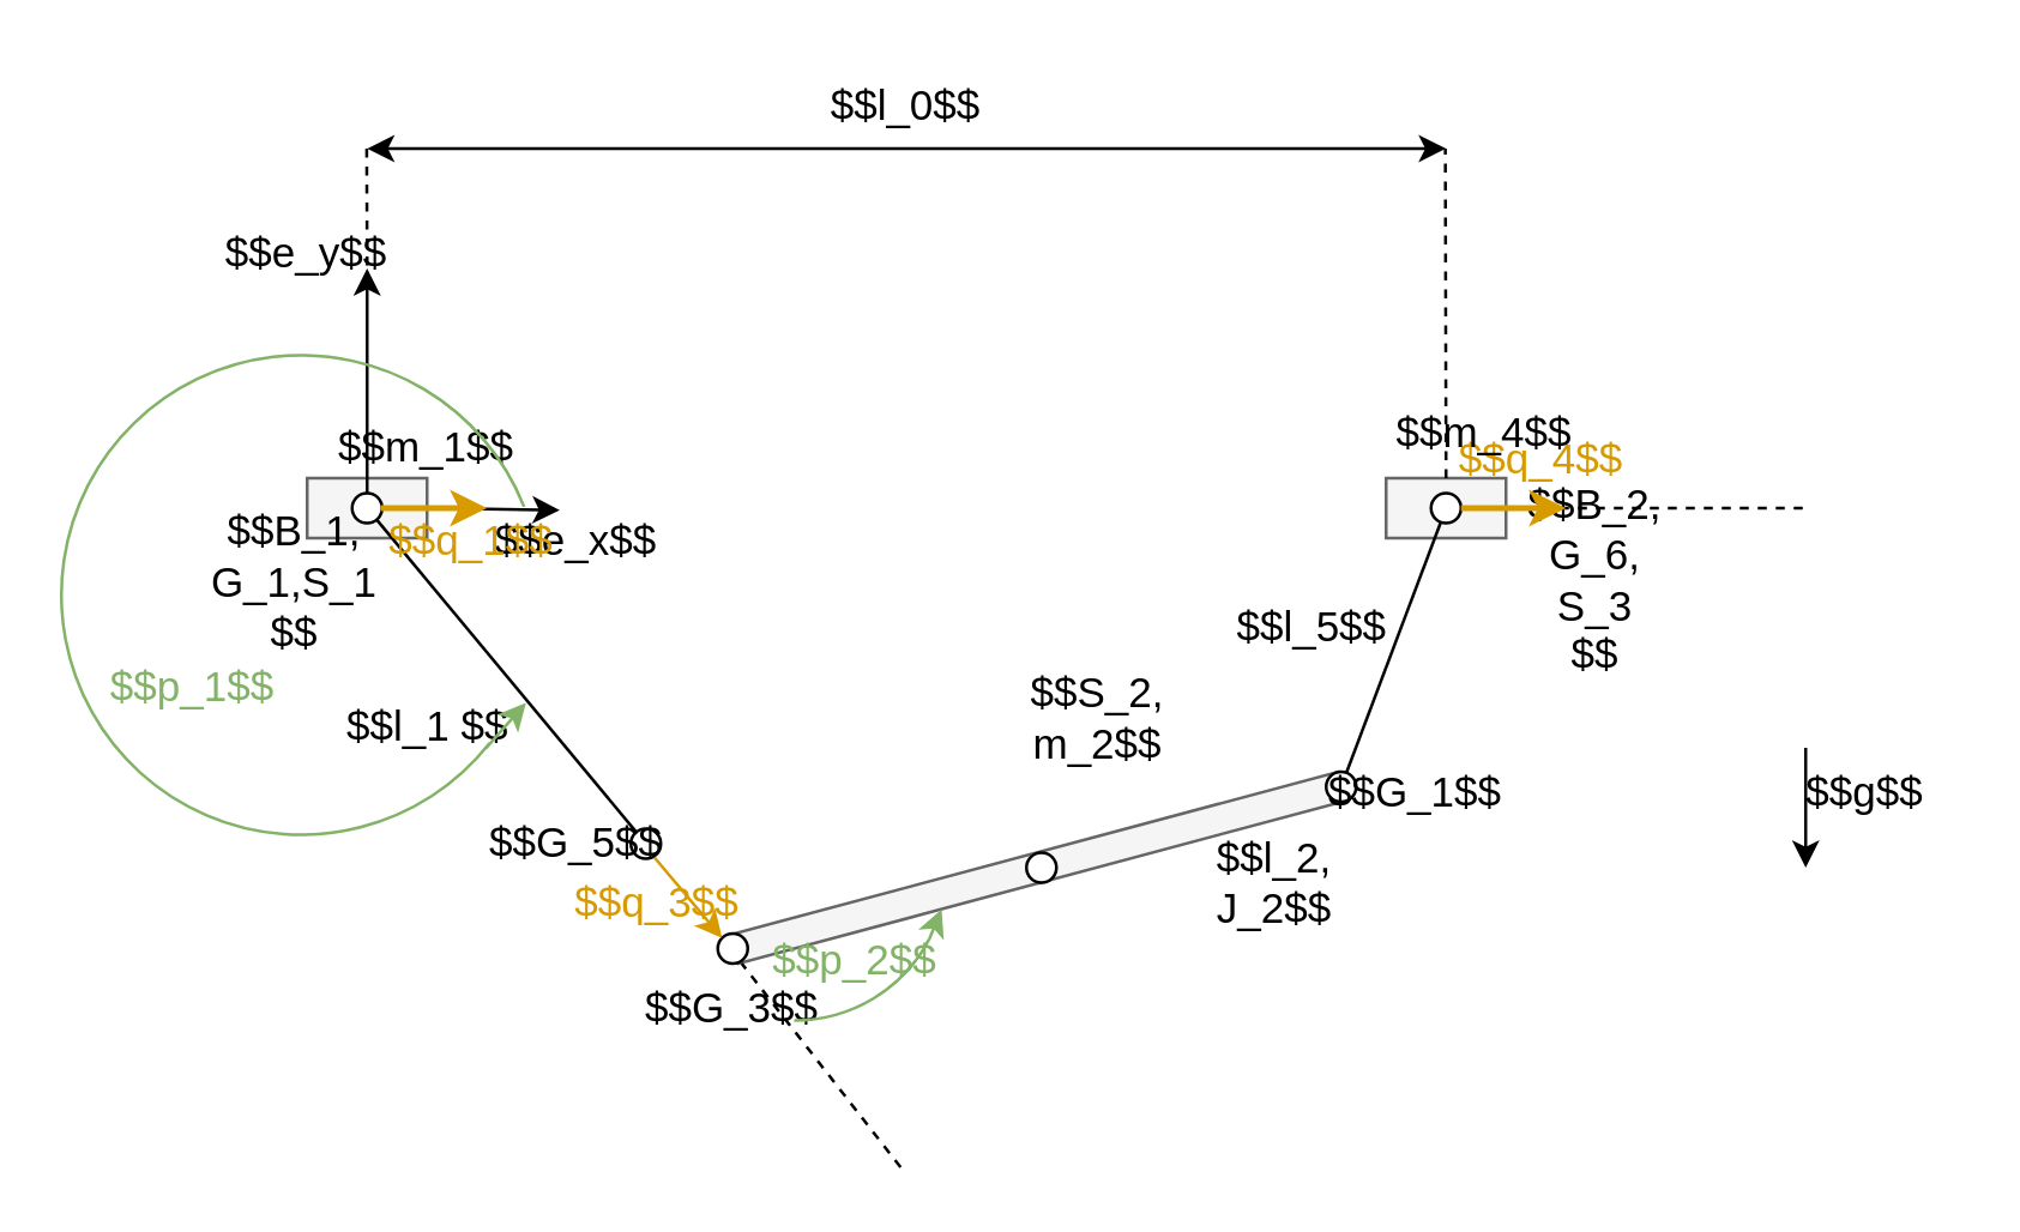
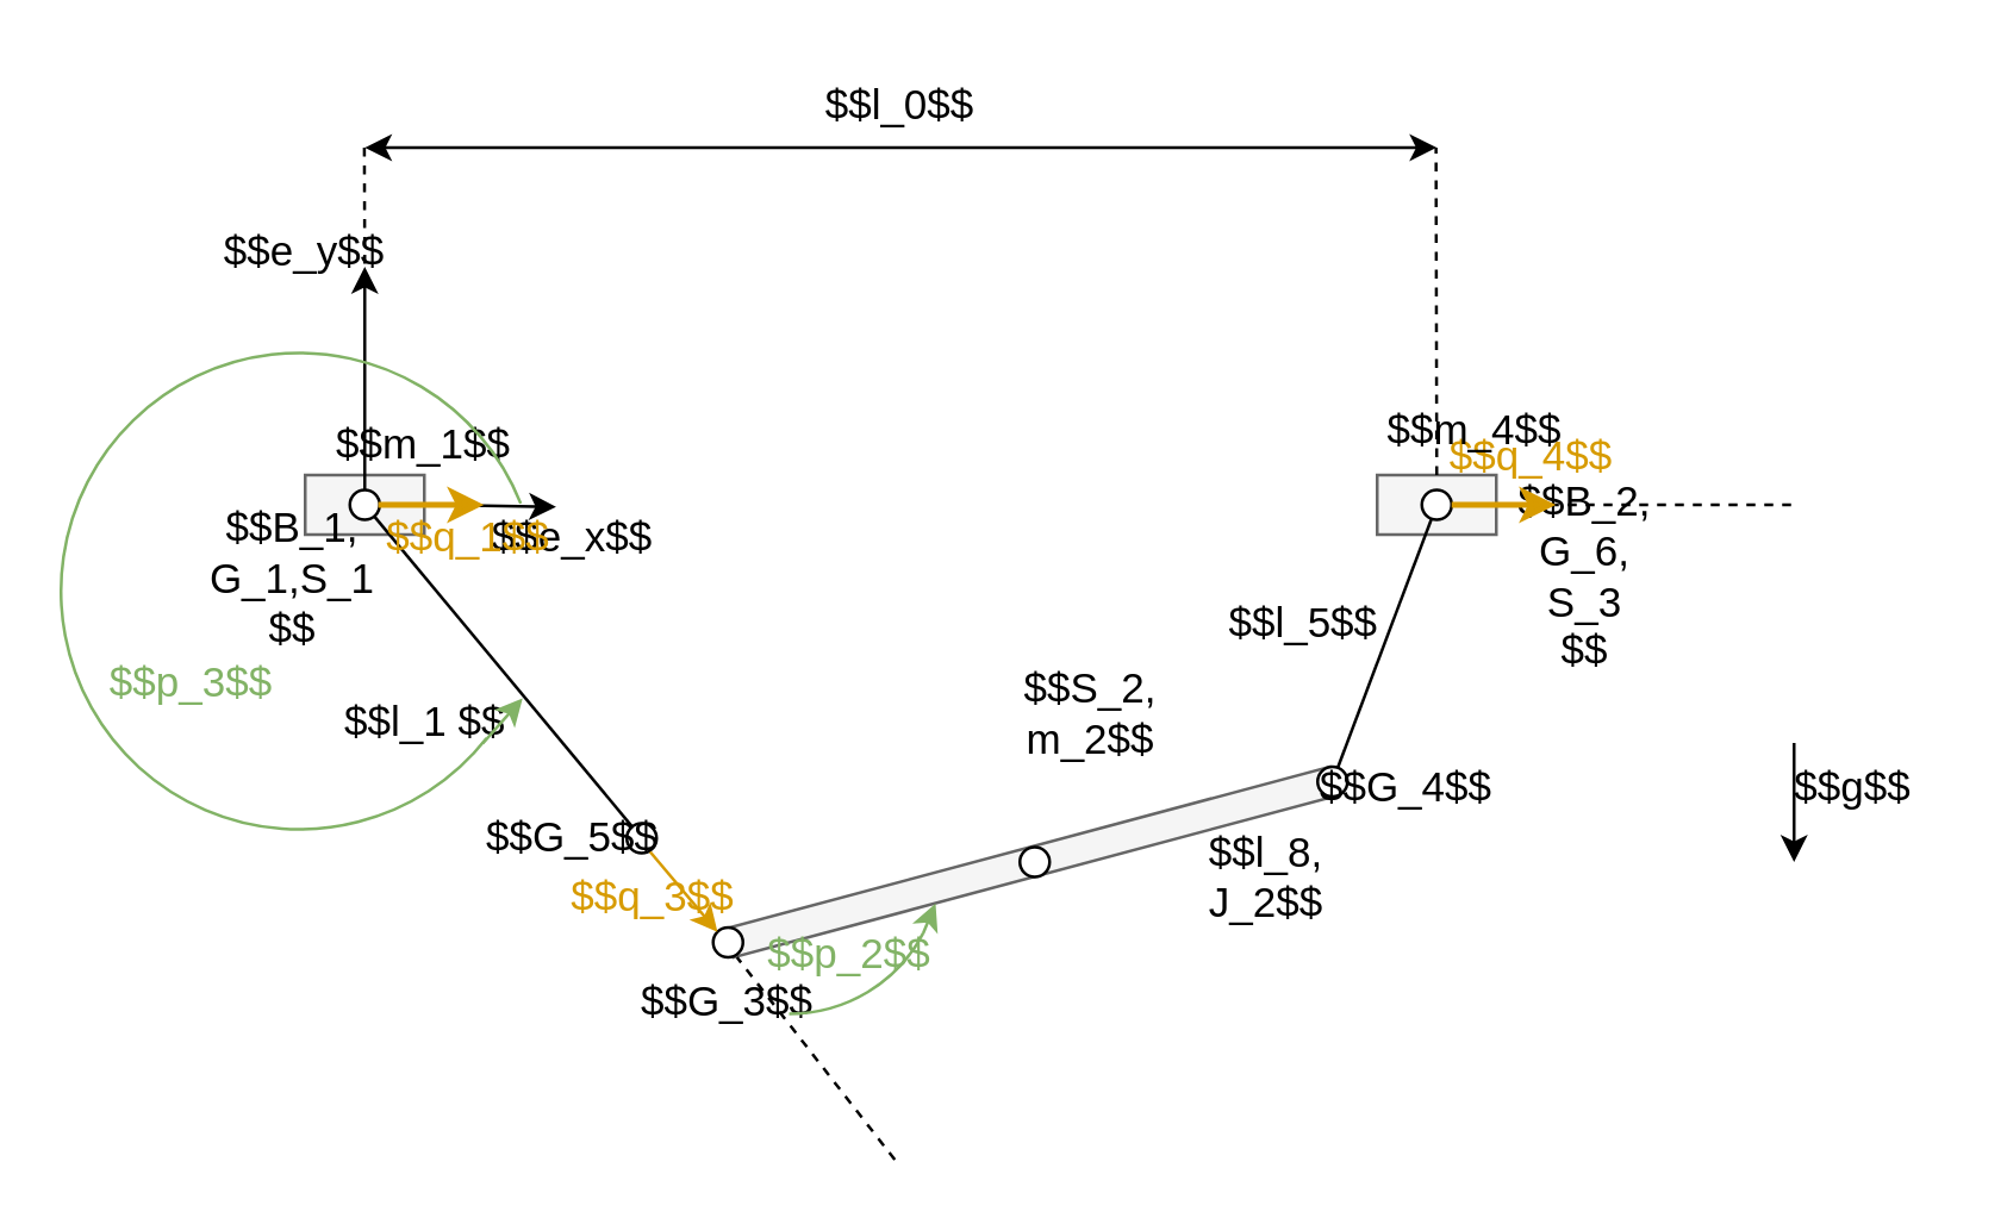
- <mxCell id="42" value="&lt;font color=&quot;#82b366&quot;&gt;$$p_1$$&lt;/font&gt;" style="text;html=1;strokeColor=none;fillColor=none;align=center;verticalAlign=middle;whiteSpace=wrap;rounded=0;fontSize=14;" vertex="1" parent="1"><mxGeometry x="34" y="214" width="60" height="30" as="geometry" /></mxCell>
+ <mxCell id="42" value="&lt;font color=&quot;#82b366&quot;&gt;$$p_3$$&lt;/font&gt;" style="text;html=1;strokeColor=none;fillColor=none;align=center;verticalAlign=middle;whiteSpace=wrap;rounded=0;fontSize=14;" vertex="1" parent="1"><mxGeometry x="34" y="214" width="60" height="30" as="geometry" /></mxCell>
- <mxCell id="23" value="$$G_1$$" style="text;html=1;strokeColor=none;fillColor=none;align=center;verticalAlign=middle;whiteSpace=wrap;rounded=0;fontSize=14;" parent="1" vertex="1"><mxGeometry x="442" y="249" width="60" height="30" as="geometry" /></mxCell>
+ <mxCell id="23" value="$$G_4$$" style="text;html=1;strokeColor=none;fillColor=none;align=center;verticalAlign=middle;whiteSpace=wrap;rounded=0;fontSize=14;" parent="1" vertex="1"><mxGeometry x="442" y="249" width="60" height="30" as="geometry" /></mxCell>
- <mxCell id="18" value="$$l_2, J_2$$" style="text;html=1;strokeColor=none;fillColor=none;align=center;verticalAlign=middle;whiteSpace=wrap;rounded=0;fontSize=14;" parent="1" vertex="1"><mxGeometry x="395" y="279" width="60" height="30" as="geometry" /></mxCell>
+ <mxCell id="18" value="$$l_8, J_2$$" style="text;html=1;strokeColor=none;fillColor=none;align=center;verticalAlign=middle;whiteSpace=wrap;rounded=0;fontSize=14;" parent="1" vertex="1"><mxGeometry x="395" y="279" width="60" height="30" as="geometry" /></mxCell>
